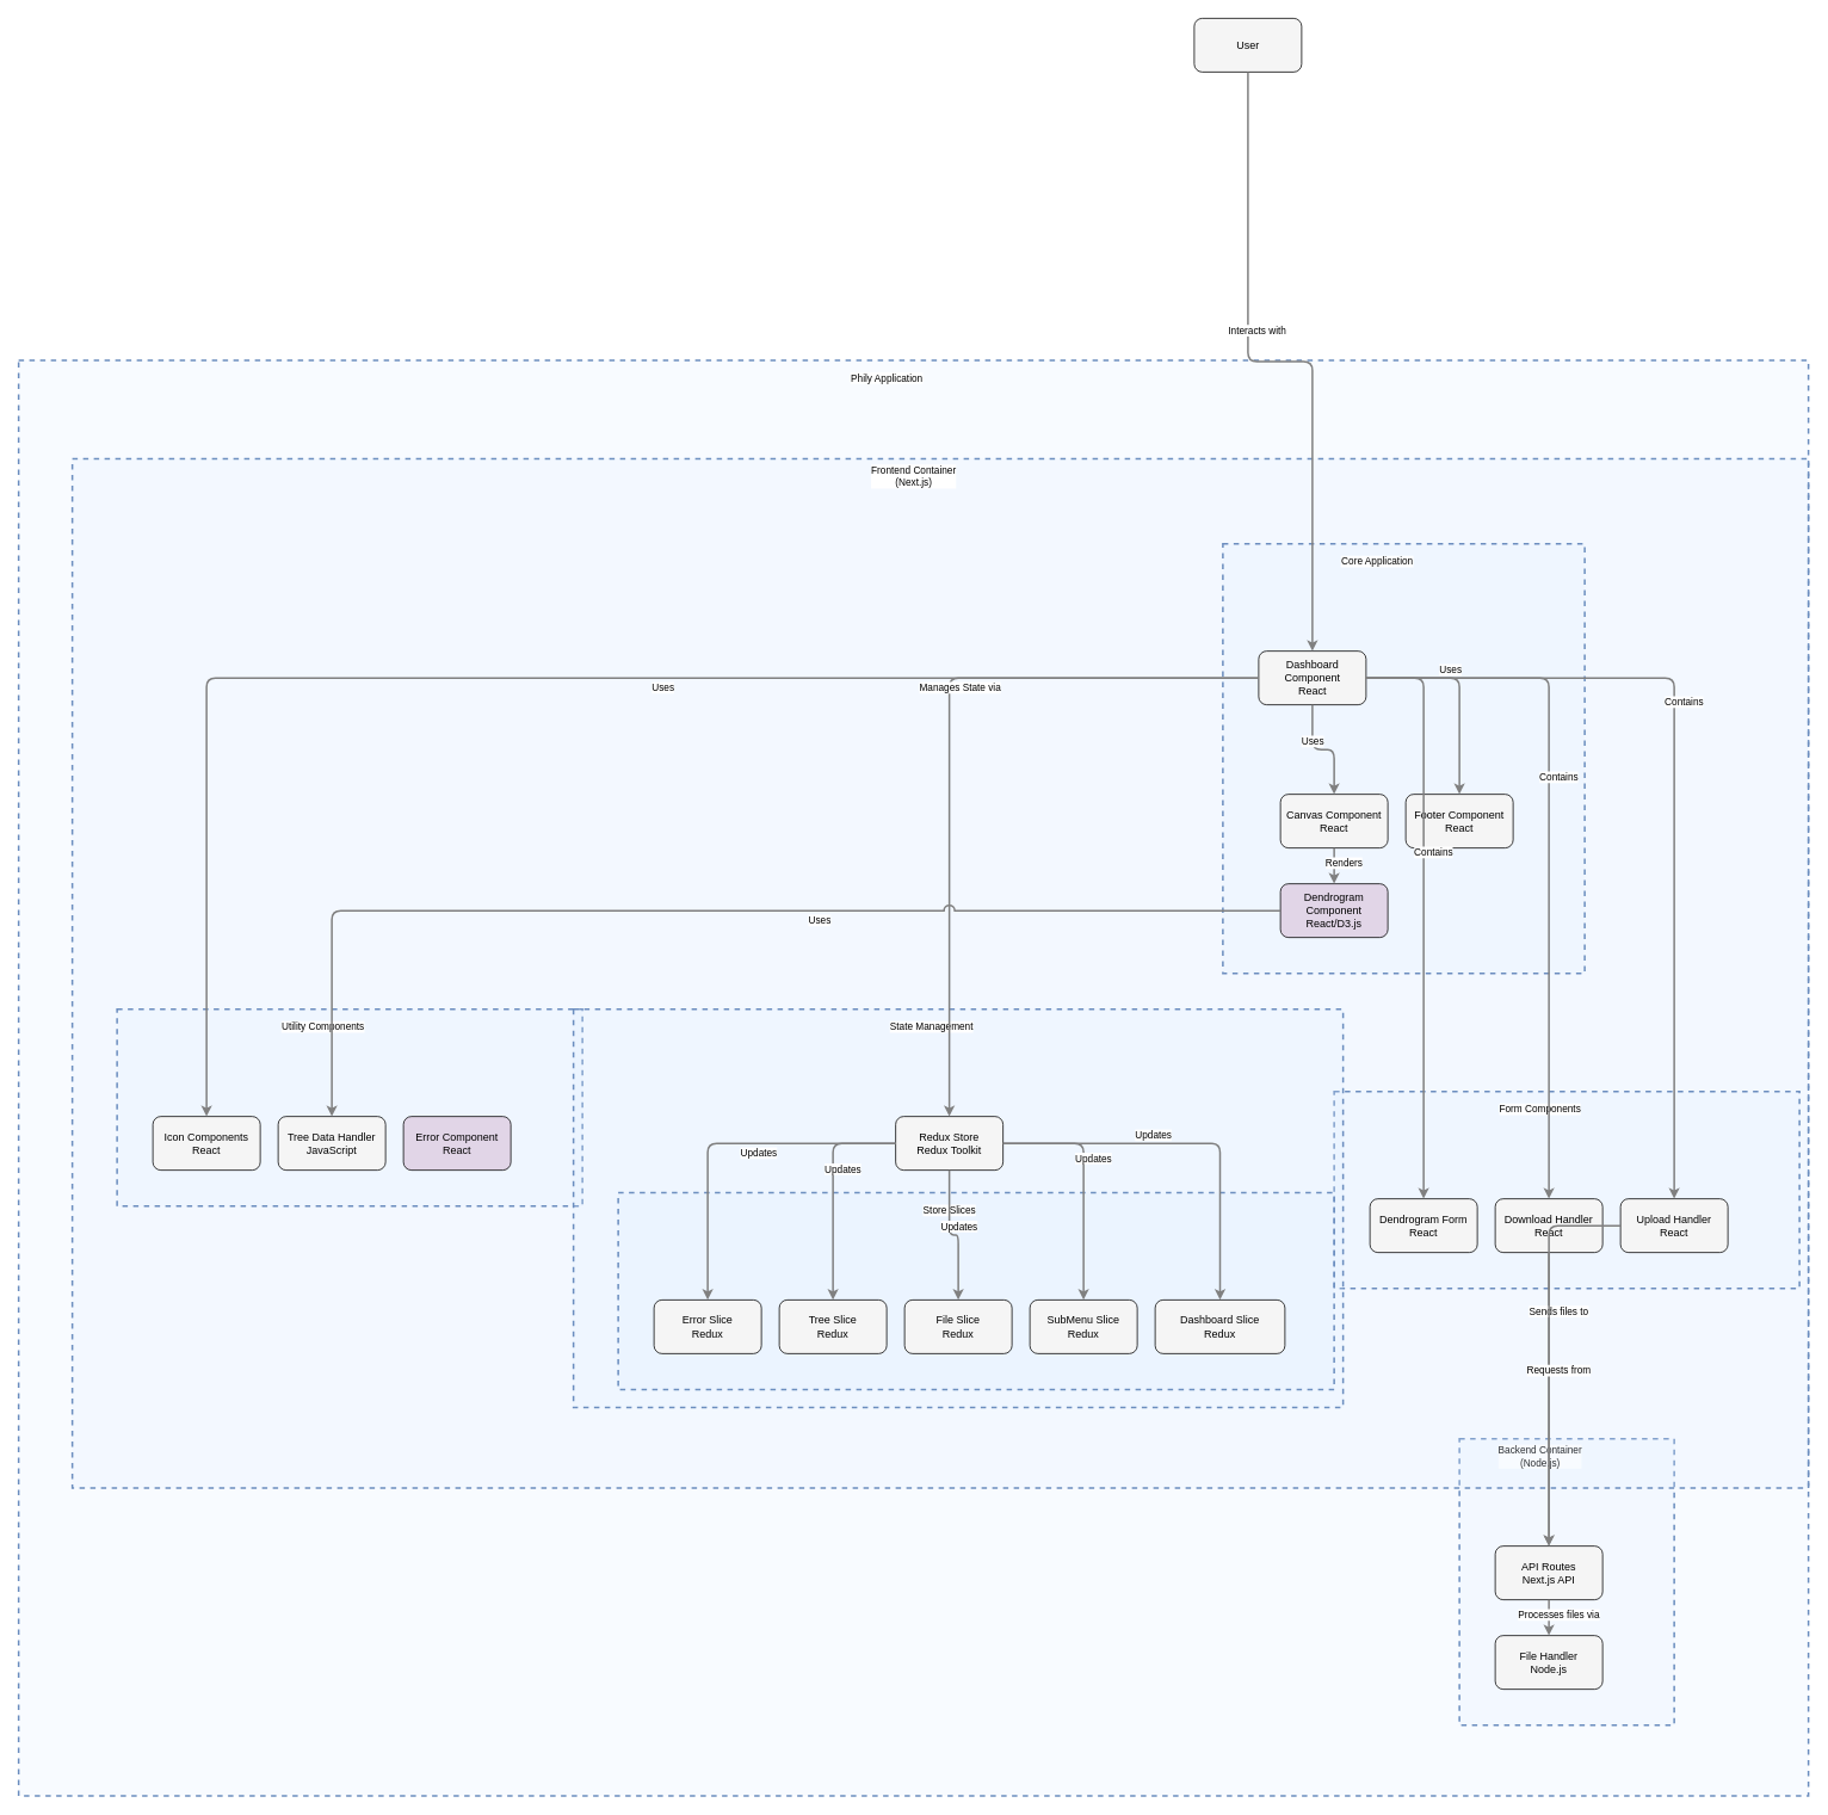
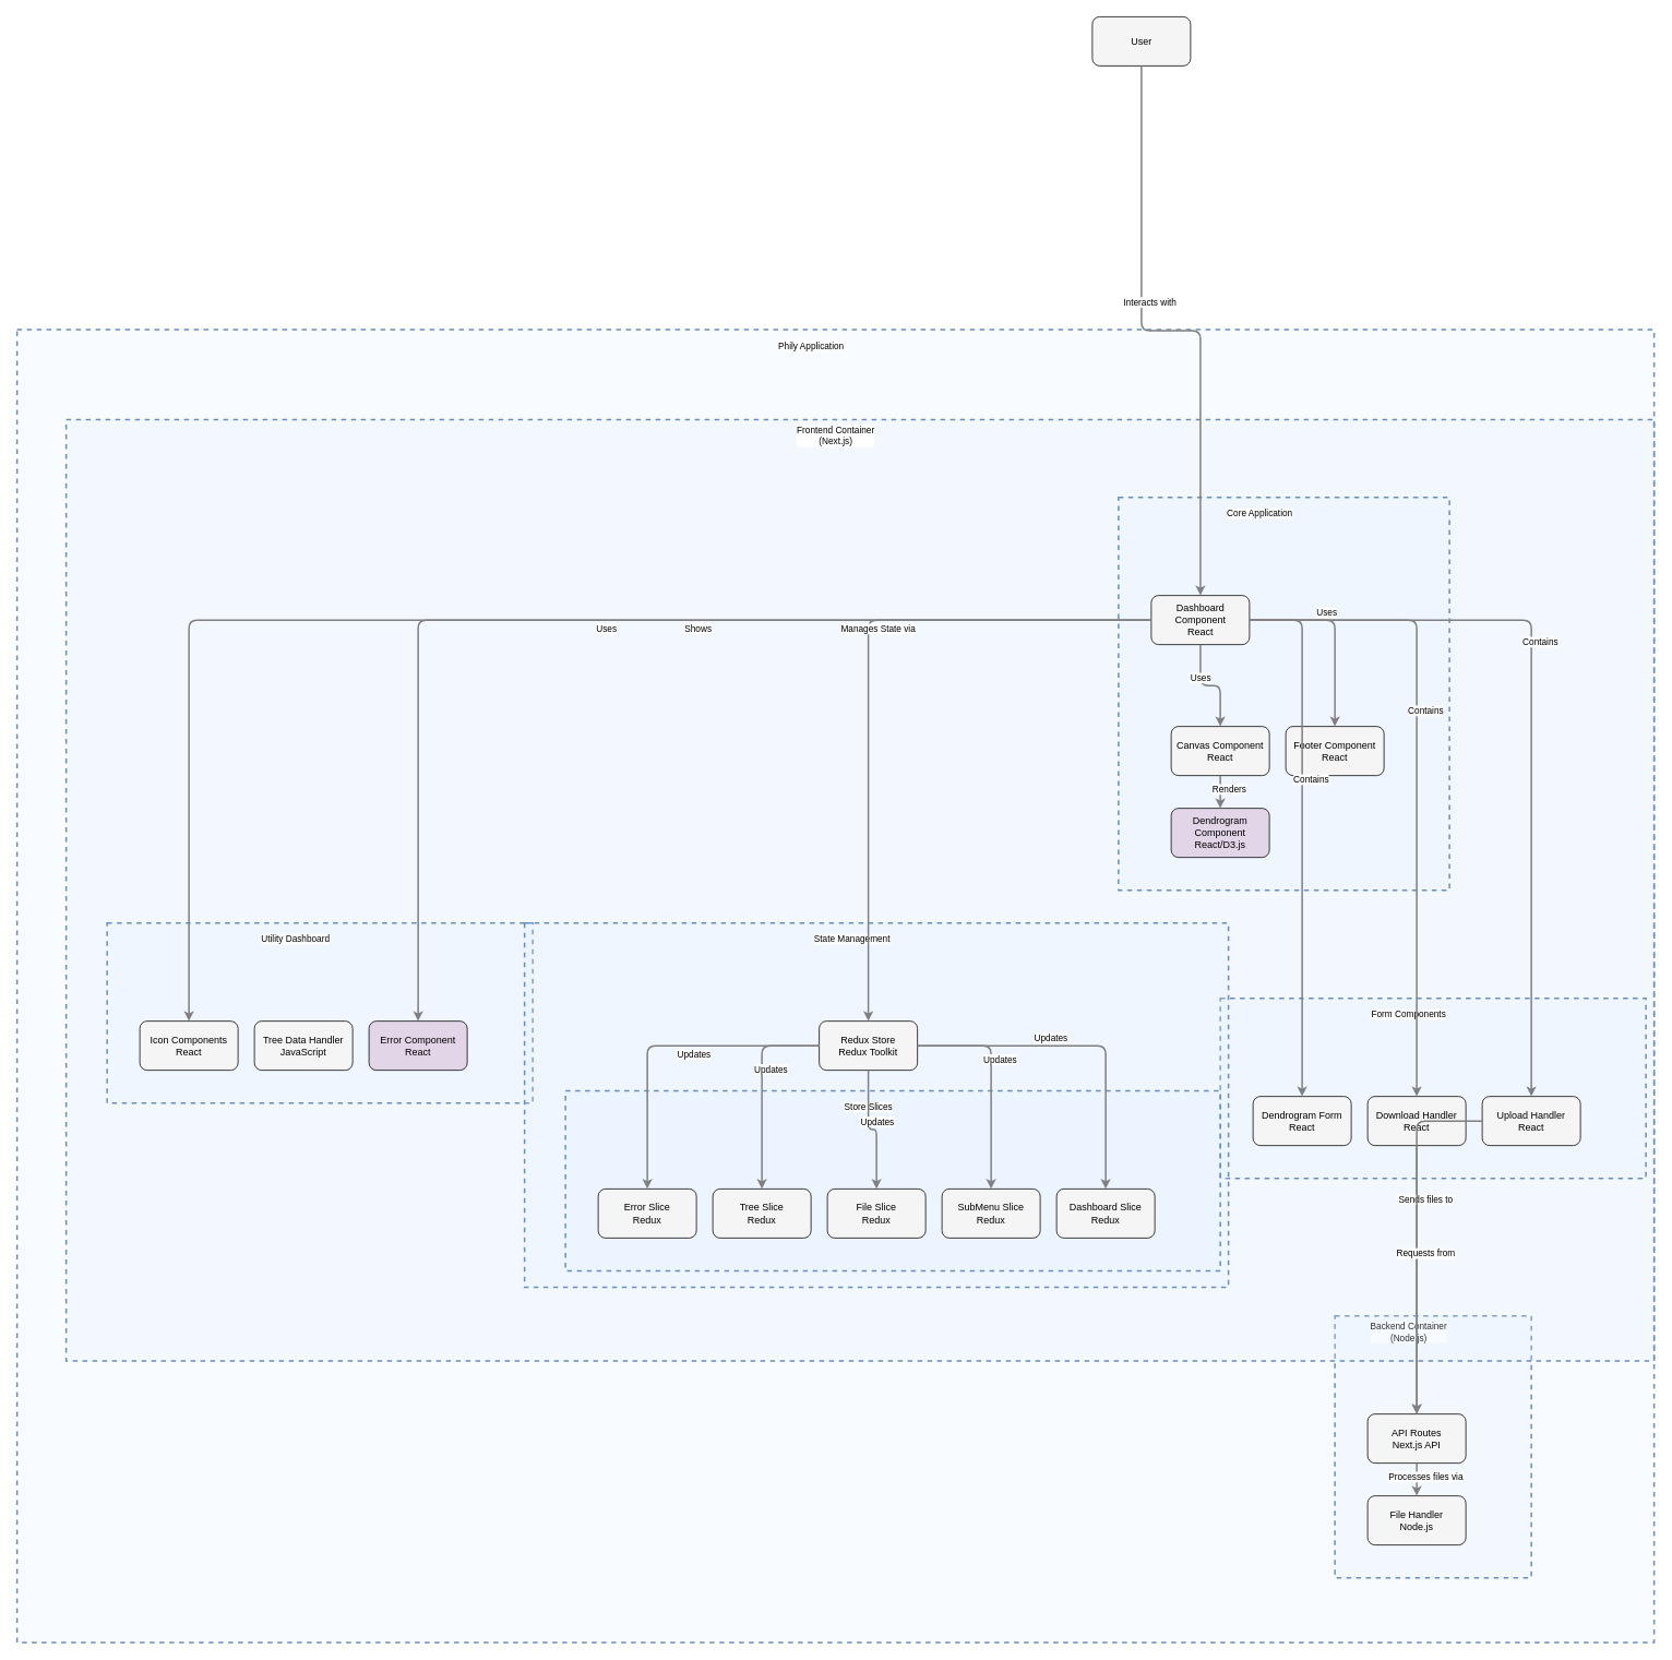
+ <mxCell id="59" style="edgeStyle=orthogonalEdgeStyle;rounded=1;orthogonalLoop=1;jettySize=auto;html=1;strokeColor=#808080;strokeWidth=2;jumpStyle=arc;jumpSize=10;spacing=15;labelBackgroundColor=white;labelBorderColor=none" edge="1" parent="1" source="21" target="27"><mxGeometry relative="1" as="geometry" /></mxCell>
+ <mxCell id="60" value="Shows" style="edgeLabel;html=1;align=center;verticalAlign=middle;resizable=0;points=[];" vertex="1" connectable="0" parent="59"><mxGeometry x="-0.2" y="10" relative="1" as="geometry"><mxPoint as="offset" /></mxGeometry></mxCell>
- <mxCell id="57" style="edgeStyle=orthogonalEdgeStyle;rounded=1;orthogonalLoop=1;jettySize=auto;html=1;strokeColor=#808080;strokeWidth=2;jumpStyle=arc;jumpSize=10;spacing=15;labelBackgroundColor=white;labelBorderColor=none" edge="1" parent="1" source="23" target="26"><mxGeometry relative="1" as="geometry" /></mxCell>
- <mxCell id="58" value="Uses" style="edgeLabel;html=1;align=center;verticalAlign=middle;resizable=0;points=[];" vertex="1" connectable="0" parent="57"><mxGeometry x="-0.2" y="10" relative="1" as="geometry"><mxPoint as="offset" /></mxGeometry></mxCell>
- <mxCell id="7" value="Utility Components" style="edgeLabel;html=1;align=center;verticalAlign=middle;resizable=0;labelBackgroundColor=white;spacing=5" vertex="1" parent="14"><mxGeometry x="58" y="623" width="444" height="24" as="geometry" /></mxCell>
+ <mxCell id="7" value="Utility Dashboard" style="edgeLabel;html=1;align=center;verticalAlign=middle;resizable=0;labelBackgroundColor=white;spacing=5" vertex="1" parent="14"><mxGeometry x="58" y="623" width="444" height="24" as="geometry" /></mxCell>
- <mxCell id="36" value="Dashboard Slice&lt;br&gt;Redux" style="rounded=1;whiteSpace=wrap;html=1;fillColor=#f5f5f5" vertex="1" parent="2"><mxGeometry x="600" y="120" width="145" height="60" as="geometry" /></mxCell>
+ <mxCell id="36" value="Dashboard Slice&lt;br&gt;Redux" style="rounded=1;whiteSpace=wrap;html=1;fillColor=#f5f5f5" vertex="1" parent="2"><mxGeometry x="600" y="120" width="120" height="60" as="geometry" /></mxCell>
